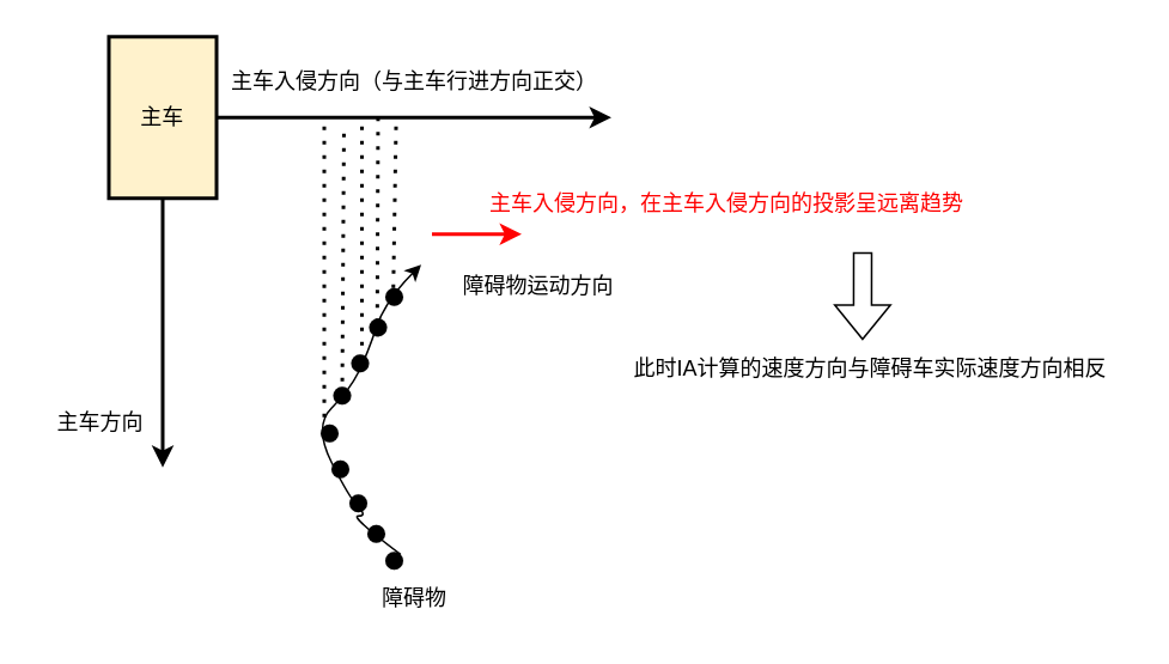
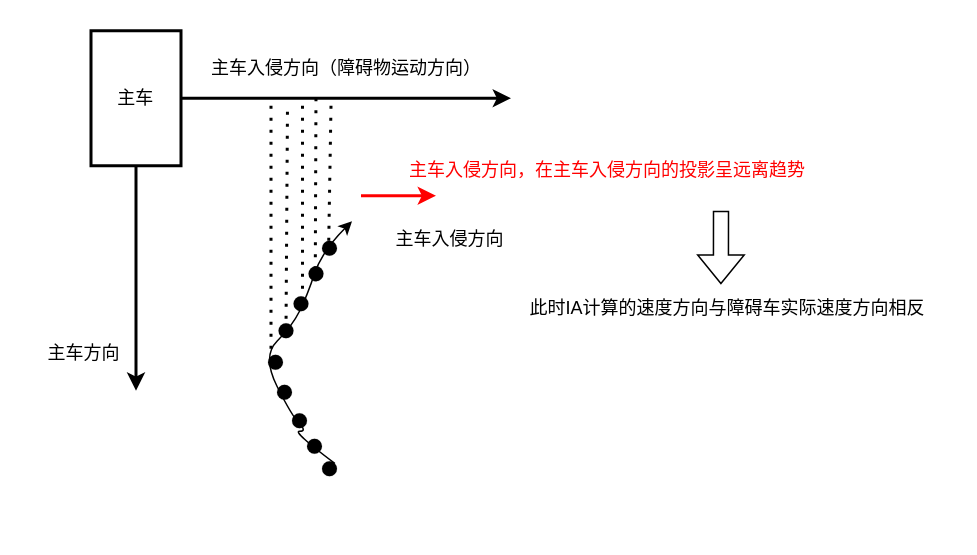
- <mxCell id="6" value="主车入侵方向（与主车行进方向正交）" style="text;html=1;align=center;verticalAlign=middle;resizable=0;points=[];autosize=1;strokeColor=none;fillColor=none;" vertex="1" parent="1"><mxGeometry x="115" y="30" width="230" height="30" as="geometry" /></mxCell>
+ <mxCell id="6" value="主车入侵方向（障碍物运动方向）" style="text;html=1;align=center;verticalAlign=middle;resizable=0;points=[];autosize=1;strokeColor=none;fillColor=none;" vertex="1" parent="1"><mxGeometry x="115" y="30" width="230" height="30" as="geometry" /></mxCell>
- <mxCell id="3" value="主车" style="rounded=0;whiteSpace=wrap;html=1;strokeWidth=2;fillColor=#fff2cc;" vertex="1" parent="1"><mxGeometry x="60" y="20" width="60" height="90" as="geometry" /></mxCell>
+ <mxCell id="3" value="主车" style="rounded=0;whiteSpace=wrap;html=1;strokeWidth=2;" vertex="1" parent="1"><mxGeometry x="60" y="20" width="60" height="90" as="geometry" /></mxCell>
- <mxCell id="17" value="障碍物运动方向" style="text;html=1;align=center;verticalAlign=middle;resizable=0;points=[];autosize=1;strokeColor=none;fillColor=none;" vertex="1" parent="1"><mxGeometry x="244" y="144" width="110" height="30" as="geometry" /></mxCell>
+ <mxCell id="17" value="主车入侵方向" style="text;html=1;align=center;verticalAlign=middle;resizable=0;points=[];autosize=1;strokeColor=none;fillColor=none;" vertex="1" parent="1"><mxGeometry x="244" y="144" width="110" height="30" as="geometry" /></mxCell>
- <mxCell id="27" value="障碍物" style="text;html=1;align=center;verticalAlign=middle;resizable=0;points=[];autosize=1;strokeColor=none;fillColor=none;" vertex="1" parent="1"><mxGeometry x="200" y="318" width="60" height="30" as="geometry" /></mxCell>
